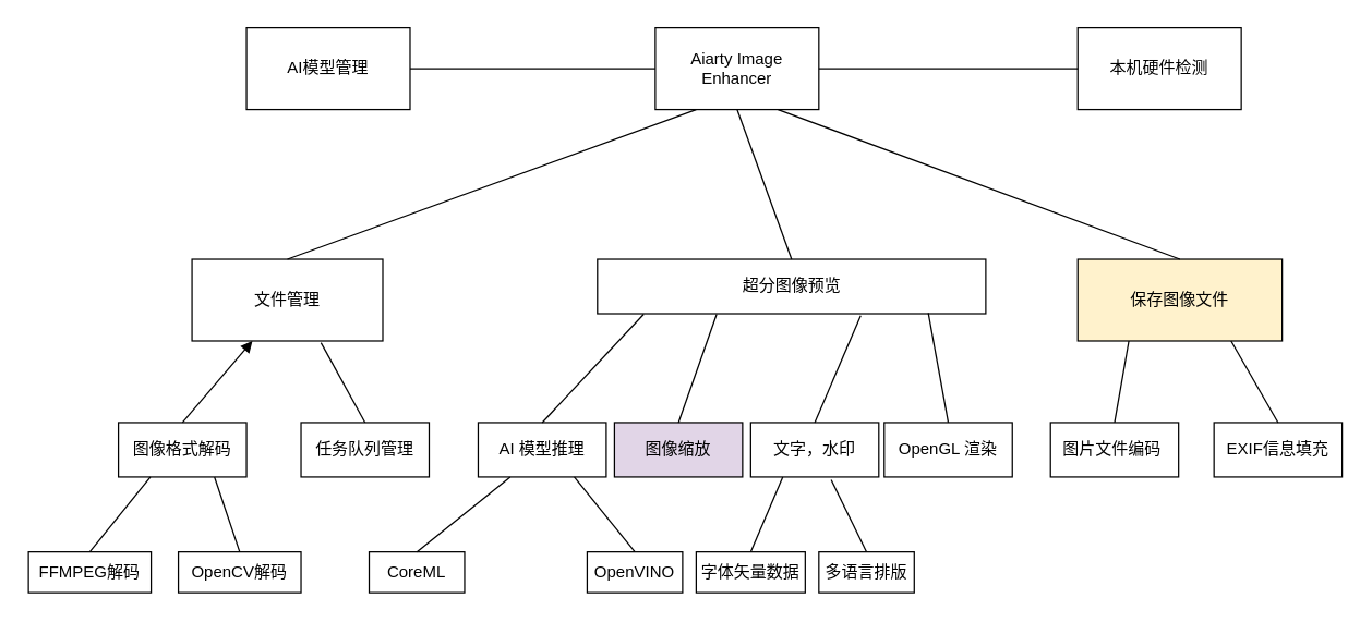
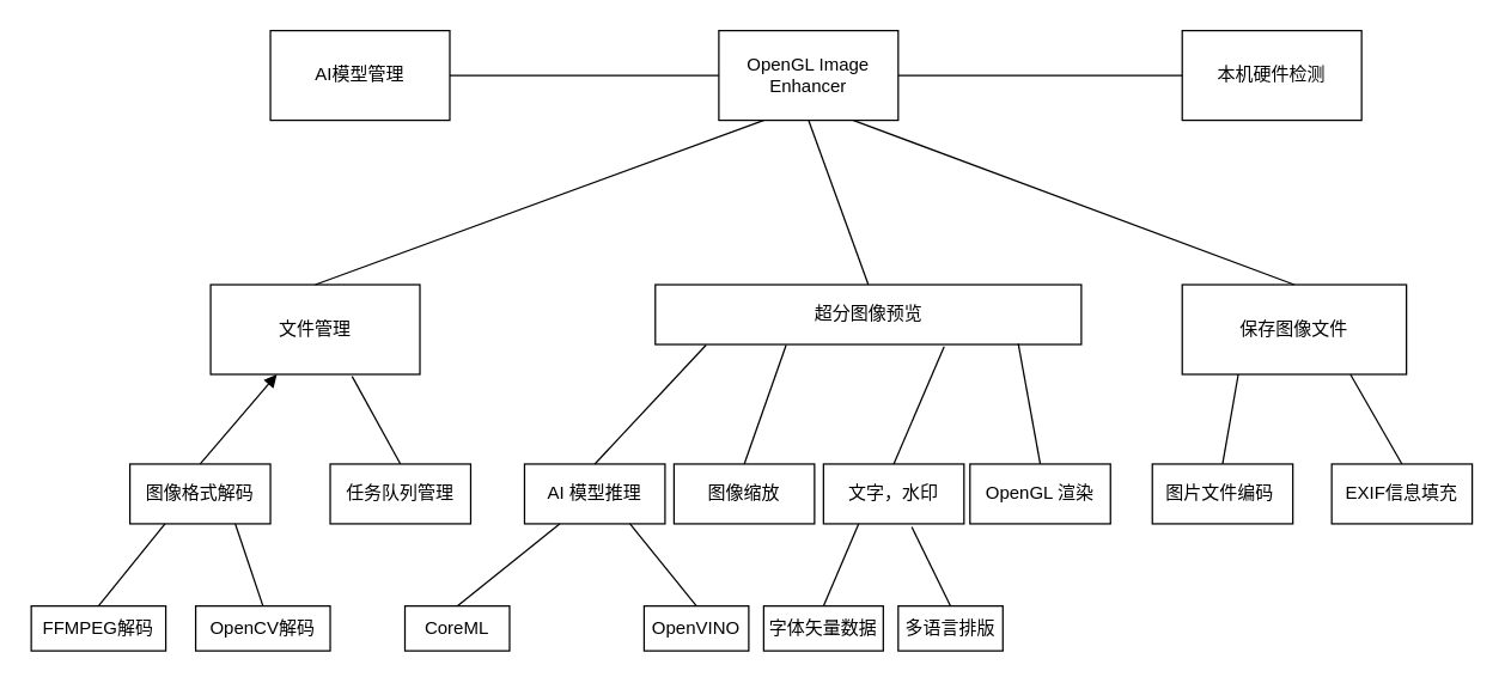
- <mxCell id="7" value="Aiarty Image Enhancer" style="rounded=0;whiteSpace=wrap;html=1;" vertex="1" parent="1"><mxGeometry x="480" y="20" width="120" height="60" as="geometry" /></mxCell>
+ <mxCell id="7" value="OpenGL Image Enhancer" style="rounded=0;whiteSpace=wrap;html=1;" vertex="1" parent="1"><mxGeometry x="480" y="20" width="120" height="60" as="geometry" /></mxCell>
- <mxCell id="9" value="保存图像文件" style="rounded=0;whiteSpace=wrap;html=1;fillColor=#fff2cc;" vertex="1" parent="1"><mxGeometry x="790" y="190" width="150" height="60" as="geometry" /></mxCell>
+ <mxCell id="9" value="保存图像文件" style="rounded=0;whiteSpace=wrap;html=1;" vertex="1" parent="1"><mxGeometry x="790" y="190" width="150" height="60" as="geometry" /></mxCell>
- <mxCell id="5" value="图像缩放" style="rounded=0;whiteSpace=wrap;html=1;fillColor=#e1d5e7;" vertex="1" parent="1"><mxGeometry x="450" y="310" width="94" height="40" as="geometry" /></mxCell>
+ <mxCell id="5" value="图像缩放" style="rounded=0;whiteSpace=wrap;html=1;" vertex="1" parent="1"><mxGeometry x="450" y="310" width="94" height="40" as="geometry" /></mxCell>
